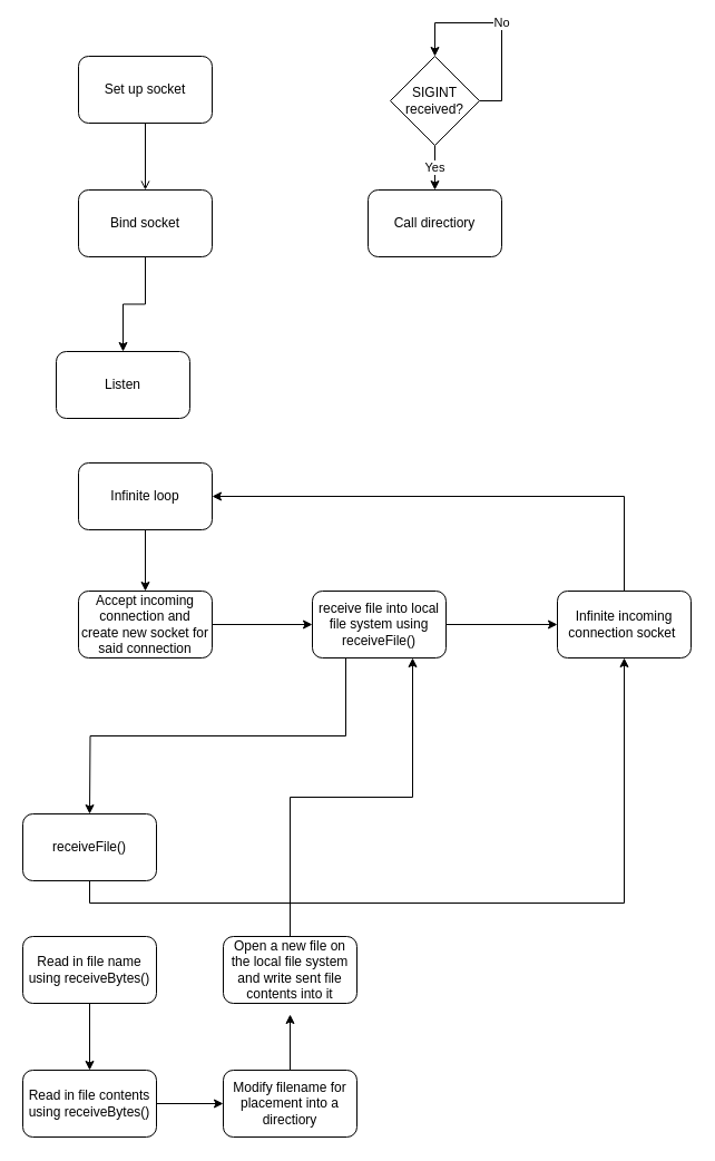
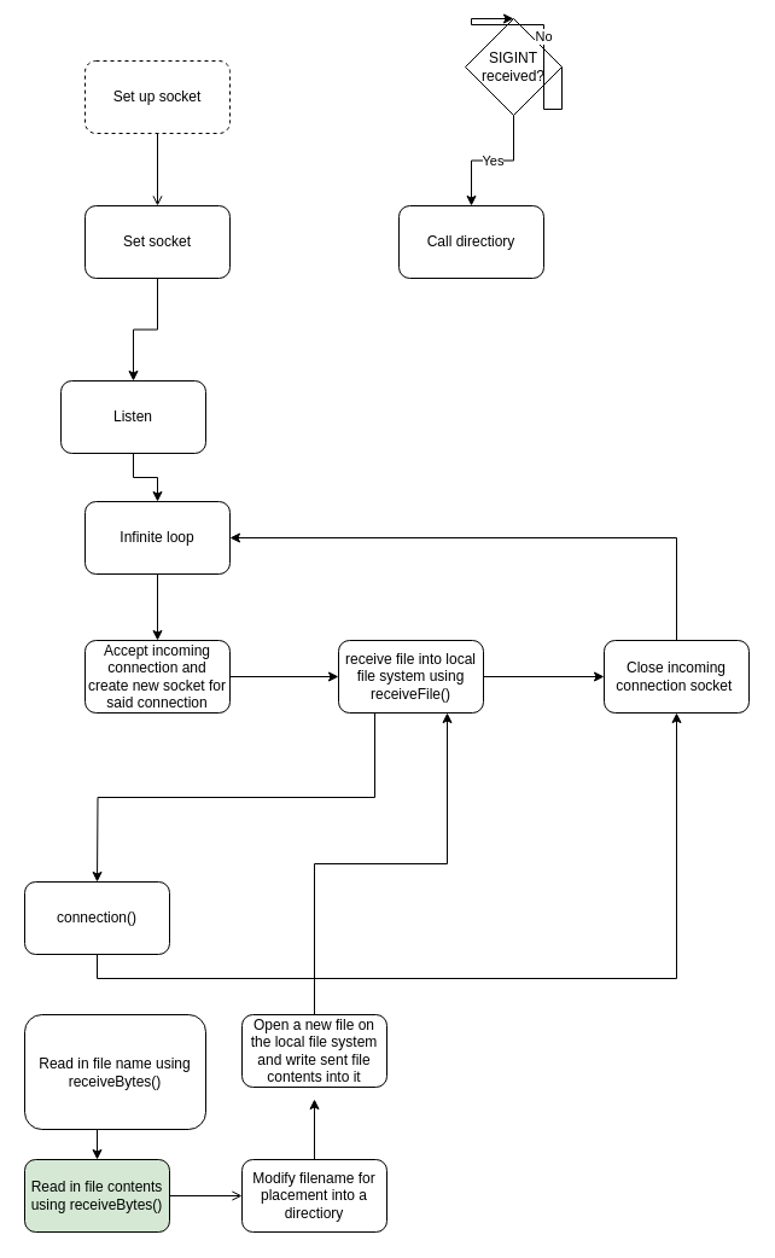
- <mxCell id="3" value="Set up socket" style="rounded=1;whiteSpace=wrap;html=1;" vertex="1" parent="1"><mxGeometry x="70" y="50" width="120" height="60" as="geometry" /></mxCell>
+ <mxCell id="3" value="Set up socket" style="rounded=1;whiteSpace=wrap;html=1;dashed=1;" vertex="1" parent="1"><mxGeometry x="70" y="50" width="120" height="60" as="geometry" /></mxCell>
- <mxCell id="9" value="SIGINT received?" style="rhombus;whiteSpace=wrap;html=1;" vertex="1" parent="1"><mxGeometry x="350" y="50" width="80" height="80" as="geometry" /></mxCell>
+ <mxCell id="9" value="SIGINT received?" style="rhombus;whiteSpace=wrap;html=1;" vertex="1" parent="1"><mxGeometry x="385" y="15" width="80" height="80" as="geometry" /></mxCell>
- <mxCell id="5" value="Bind socket" style="rounded=1;whiteSpace=wrap;html=1;" vertex="1" parent="1"><mxGeometry x="70" y="170" width="120" height="60" as="geometry" /></mxCell>
+ <mxCell id="5" value="Set socket" style="rounded=1;whiteSpace=wrap;html=1;" vertex="1" parent="1"><mxGeometry x="70" y="170" width="120" height="60" as="geometry" /></mxCell>
+ <mxCell id="6" style="edgeStyle=orthogonalEdgeStyle;rounded=0;orthogonalLoop=1;jettySize=auto;html=1;exitX=0.5;exitY=1;exitDx=0;exitDy=0;entryX=0.5;entryY=0;entryDx=0;entryDy=0;" edge="1" parent="1" source="7" target="13"><mxGeometry relative="1" as="geometry" /></mxCell>
- <mxCell id="20" value="Infinite incoming connection socket&amp;nbsp;" style="rounded=1;whiteSpace=wrap;html=1;" vertex="1" parent="1"><mxGeometry x="500" y="530" width="120" height="60" as="geometry" /></mxCell>
+ <mxCell id="20" value="Close incoming connection socket&amp;nbsp;" style="rounded=1;whiteSpace=wrap;html=1;" vertex="1" parent="1"><mxGeometry x="500" y="530" width="120" height="60" as="geometry" /></mxCell>
- <mxCell id="22" value="receiveFile()" style="rounded=1;whiteSpace=wrap;html=1;" vertex="1" parent="1"><mxGeometry x="20" y="730" width="120" height="60" as="geometry" /></mxCell>
+ <mxCell id="22" value="connection()" style="rounded=1;whiteSpace=wrap;html=1;" vertex="1" parent="1"><mxGeometry x="20" y="730" width="120" height="60" as="geometry" /></mxCell>
- <mxCell id="24" value="Read in file name using receiveBytes()" style="rounded=1;whiteSpace=wrap;html=1;" vertex="1" parent="1"><mxGeometry x="20" y="840" width="120" height="60" as="geometry" /></mxCell>
+ <mxCell id="24" value="Read in file name using receiveBytes()" style="rounded=1;whiteSpace=wrap;html=1;" vertex="1" parent="1"><mxGeometry x="20" y="840" width="150" height="95" as="geometry" /></mxCell>
- <mxCell id="26" value="Read in file contents using receiveBytes()" style="rounded=1;whiteSpace=wrap;html=1;" vertex="1" parent="1"><mxGeometry x="20" y="960" width="120" height="60" as="geometry" /></mxCell>
+ <mxCell id="26" value="Read in file contents using receiveBytes()" style="rounded=1;whiteSpace=wrap;html=1;fillColor=#d5e8d4;" vertex="1" parent="1"><mxGeometry x="20" y="960" width="120" height="60" as="geometry" /></mxCell>
- <mxCell id="25" style="edgeStyle=orthogonalEdgeStyle;rounded=0;orthogonalLoop=1;jettySize=auto;html=1;exitX=1;exitY=0.5;exitDx=0;exitDy=0;entryX=0;entryY=0.5;entryDx=0;entryDy=0;" edge="1" parent="1" source="26" target="28"><mxGeometry relative="1" as="geometry" /></mxCell>
+ <mxCell id="25" style="edgeStyle=orthogonalEdgeStyle;rounded=0;orthogonalLoop=1;jettySize=auto;html=1;exitX=1;exitY=0.5;exitDx=0;exitDy=0;entryX=0;entryY=0.5;entryDx=0;entryDy=0;endArrow=open;" edge="1" parent="1" source="26" target="28"><mxGeometry relative="1" as="geometry" /></mxCell>
